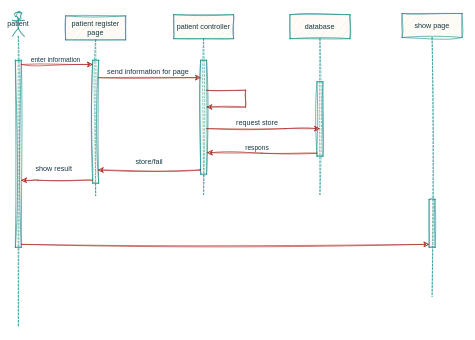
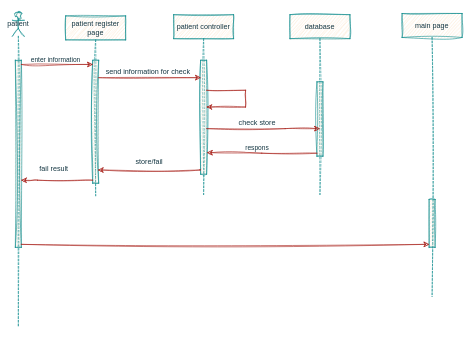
- <mxCell id="22" value="show page" style="shape=umlLifeline;perimeter=lifelinePerimeter;whiteSpace=wrap;html=1;container=1;dropTarget=0;collapsible=0;recursiveResize=0;outlineConnect=0;portConstraint=eastwest;newEdgeStyle={&quot;curved&quot;:0,&quot;rounded&quot;:0};strokeColor=#0F8B8D;fontColor=#143642;fillColor=#FAE5C7;sketch=1;curveFitting=1;jiggle=2;" parent="1" vertex="1"><mxGeometry x="670" y="22" width="100" height="472" as="geometry" /></mxCell>
+ <mxCell id="22" value="main page" style="shape=umlLifeline;perimeter=lifelinePerimeter;whiteSpace=wrap;html=1;container=1;dropTarget=0;collapsible=0;recursiveResize=0;outlineConnect=0;portConstraint=eastwest;newEdgeStyle={&quot;curved&quot;:0,&quot;rounded&quot;:0};strokeColor=#0F8B8D;fontColor=#143642;fillColor=#FAE5C7;sketch=1;curveFitting=1;jiggle=2;" parent="1" vertex="1"><mxGeometry x="670" y="22" width="100" height="472" as="geometry" /></mxCell>
- <mxCell id="11" value="send information for page" style="text;html=1;align=center;verticalAlign=middle;resizable=0;points=[];autosize=1;strokeColor=none;fillColor=none;labelBackgroundColor=none;fontColor=#143642;sketch=1;curveFitting=1;jiggle=2;" parent="1" vertex="1"><mxGeometry x="166" y="107" width="159" height="26" as="geometry" /></mxCell>
+ <mxCell id="11" value="send information for check" style="text;html=1;align=center;verticalAlign=middle;resizable=0;points=[];autosize=1;strokeColor=none;fillColor=none;labelBackgroundColor=none;fontColor=#143642;sketch=1;curveFitting=1;jiggle=2;" parent="1" vertex="1"><mxGeometry x="166" y="107" width="159" height="26" as="geometry" /></mxCell>
- <mxCell id="17" value="request store" style="text;html=1;align=center;verticalAlign=middle;resizable=0;points=[];autosize=1;strokeColor=none;fillColor=none;fontColor=#143642;sketch=1;curveFitting=1;jiggle=2;" parent="1" vertex="1"><mxGeometry x="384" y="192" width="88" height="26" as="geometry" /></mxCell>
+ <mxCell id="17" value="check store" style="text;html=1;align=center;verticalAlign=middle;resizable=0;points=[];autosize=1;strokeColor=none;fillColor=none;fontColor=#143642;sketch=1;curveFitting=1;jiggle=2;" parent="1" vertex="1"><mxGeometry x="384" y="192" width="88" height="26" as="geometry" /></mxCell>
- <mxCell id="21" value="show result" style="text;html=1;align=center;verticalAlign=middle;resizable=0;points=[];autosize=1;strokeColor=none;fillColor=none;fontColor=#143642;sketch=1;curveFitting=1;jiggle=2;" parent="1" vertex="1"><mxGeometry x="49" y="269" width="79" height="26" as="geometry" /></mxCell>
+ <mxCell id="21" value="fail result" style="text;html=1;align=center;verticalAlign=middle;resizable=0;points=[];autosize=1;strokeColor=none;fillColor=none;fontColor=#143642;sketch=1;curveFitting=1;jiggle=2;" parent="1" vertex="1"><mxGeometry x="49" y="269" width="79" height="26" as="geometry" /></mxCell>
